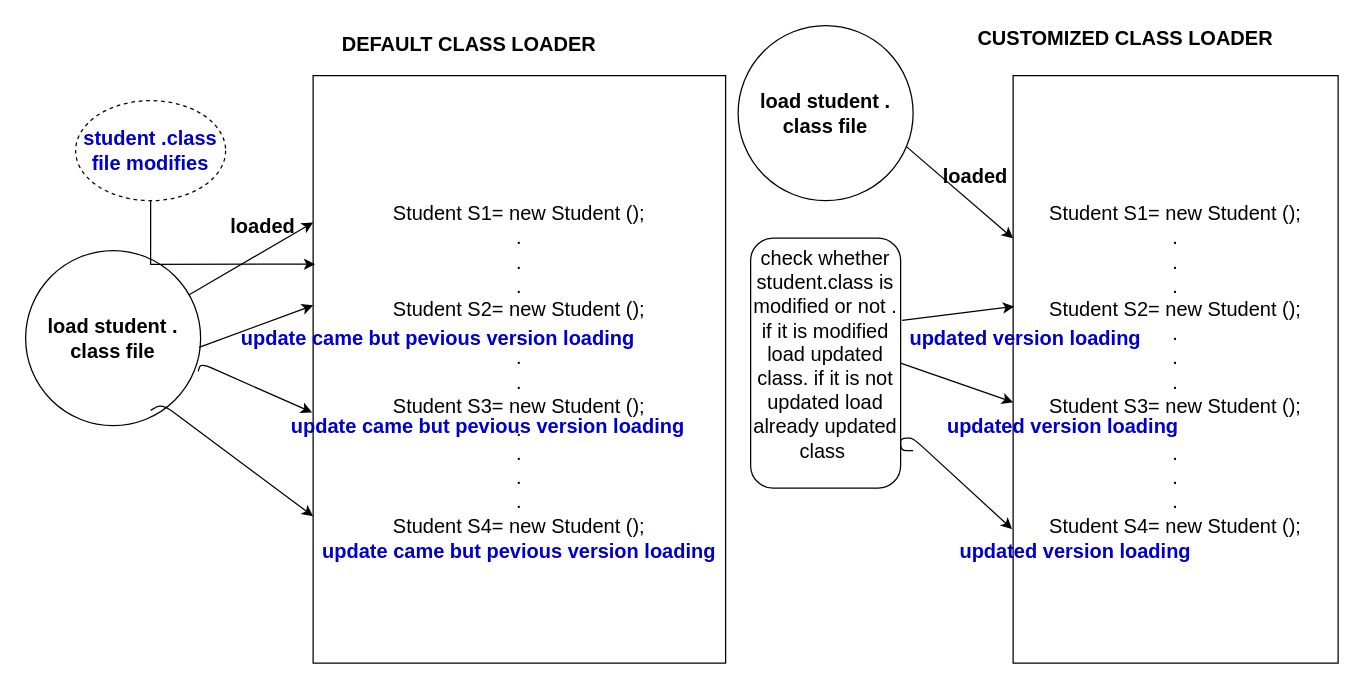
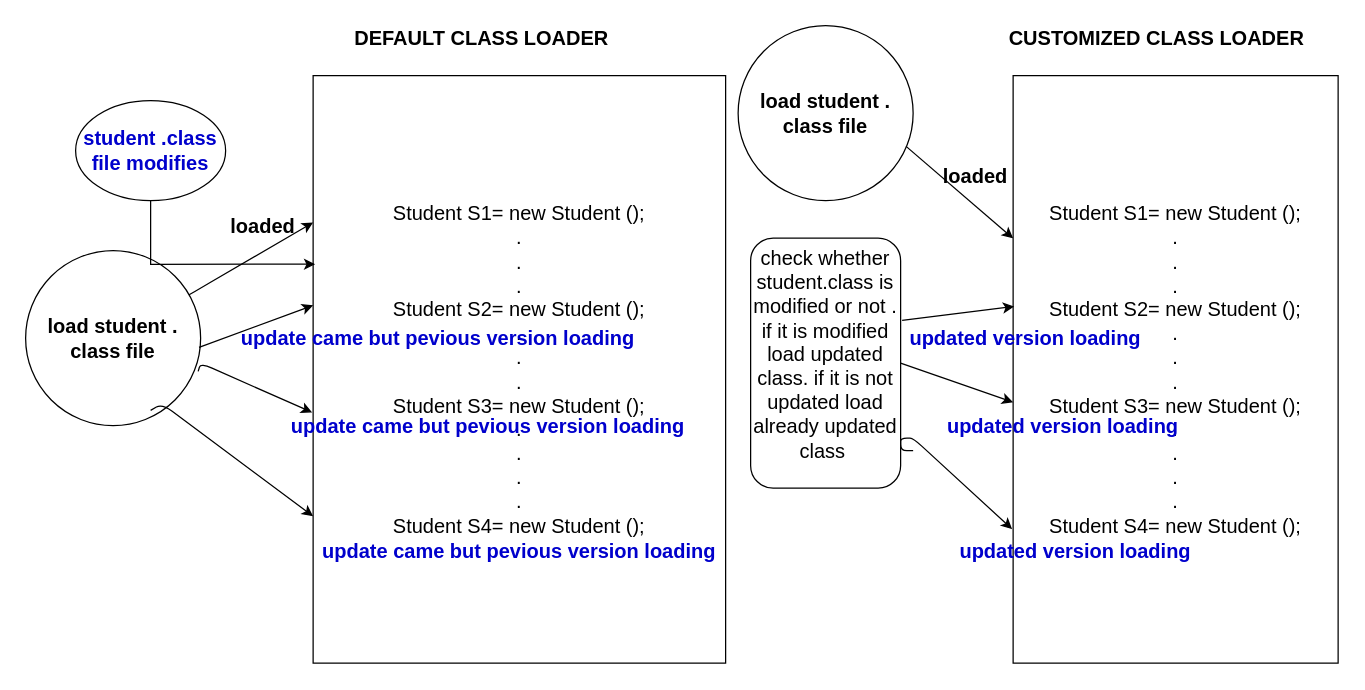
- <mxCell id="3" value="CUSTOMIZED CLASS LOADER" style="text;html=1;strokeColor=none;fillColor=none;align=center;verticalAlign=middle;whiteSpace=wrap;rounded=0;fontSize=16;fontStyle=1" vertex="1" parent="1"><mxGeometry x="755" y="20" width="290" height="20" as="geometry" /></mxCell>
+ <mxCell id="3" value="CUSTOMIZED CLASS LOADER" style="text;html=1;strokeColor=none;fillColor=none;align=center;verticalAlign=middle;whiteSpace=wrap;rounded=0;fontSize=16;fontStyle=1" vertex="1" parent="1"><mxGeometry x="780" y="20" width="290" height="20" as="geometry" /></mxCell>
- <mxCell id="2" value="DEFAULT CLASS LOADER" style="text;html=1;strokeColor=none;fillColor=none;align=center;verticalAlign=middle;whiteSpace=wrap;rounded=0;fontSize=16;fontStyle=1" vertex="1" parent="1"><mxGeometry x="230" y="25" width="290" height="20" as="geometry" /></mxCell>
+ <mxCell id="2" value="DEFAULT CLASS LOADER" style="text;html=1;strokeColor=none;fillColor=none;align=center;verticalAlign=middle;whiteSpace=wrap;rounded=0;fontSize=16;fontStyle=1" vertex="1" parent="1"><mxGeometry x="240" y="20" width="290" height="20" as="geometry" /></mxCell>
- <mxCell id="12" value="&lt;font color=&quot;#0000cc&quot;&gt;&lt;b&gt;student .class file modifies&lt;/b&gt;&lt;/font&gt;" style="ellipse;whiteSpace=wrap;html=1;fontSize=16;dashed=1;" vertex="1" parent="1"><mxGeometry x="60" y="80" width="120" height="80" as="geometry" /></mxCell>
+ <mxCell id="12" value="&lt;font color=&quot;#0000cc&quot;&gt;&lt;b&gt;student .class file modifies&lt;/b&gt;&lt;/font&gt;" style="ellipse;whiteSpace=wrap;html=1;fontSize=16;" vertex="1" parent="1"><mxGeometry x="60" y="80" width="120" height="80" as="geometry" /></mxCell>
